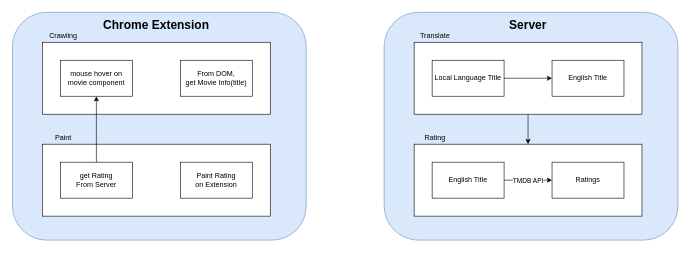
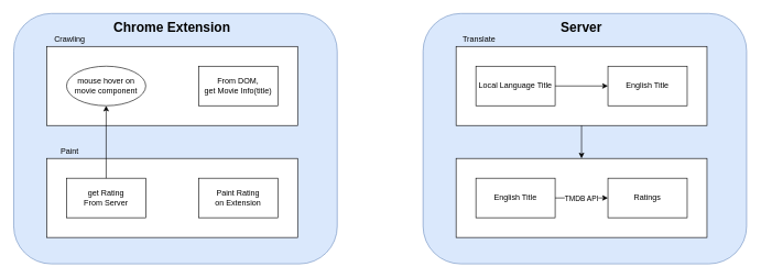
- <mxCell id="7" value="mouse hover on movie component" style="rounded=0;whiteSpace=wrap;html=1;" vertex="1" parent="4"><mxGeometry x="30" y="50" width="120" height="60" as="geometry" /></mxCell>
+ <mxCell id="7" value="mouse hover on movie component" style="ellipse;whiteSpace=wrap;html=1;" vertex="1" parent="4"><mxGeometry x="30" y="50" width="120" height="60" as="geometry" /></mxCell>
- <mxCell id="30" value="Rating" style="text;html=1;strokeColor=none;fillColor=none;align=center;verticalAlign=middle;whiteSpace=wrap;rounded=0;" vertex="1" parent="24"><mxGeometry width="70" height="20" as="geometry" /></mxCell>
